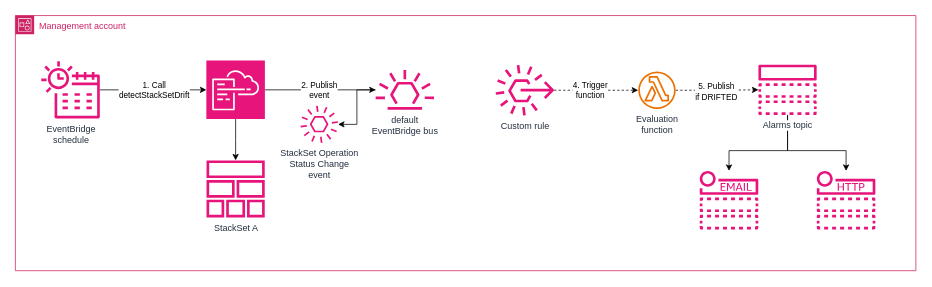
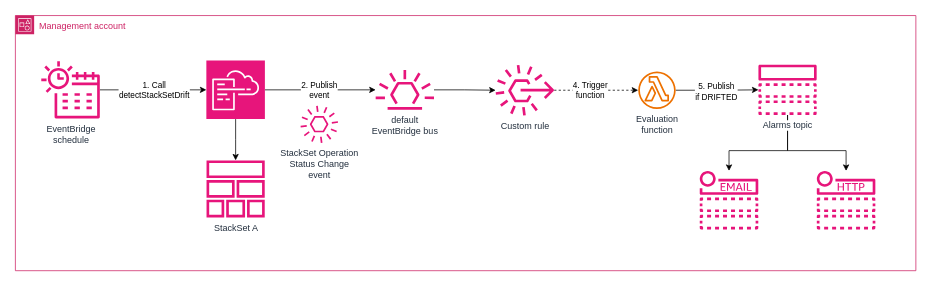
- <mxCell id="21" style="edgeStyle=orthogonalEdgeStyle;rounded=0;orthogonalLoop=1;jettySize=auto;html=1;dashed=1;" edge="1" parent="2" source="23" target="18"><mxGeometry relative="1" as="geometry" /></mxCell>
+ <mxCell id="21" style="edgeStyle=orthogonalEdgeStyle;rounded=0;orthogonalLoop=1;jettySize=auto;html=1;" edge="1" parent="2" source="23" target="18"><mxGeometry relative="1" as="geometry" /></mxCell>
- <mxCell id="8" value="" style="edgeStyle=orthogonalEdgeStyle;rounded=0;orthogonalLoop=1;jettySize=auto;html=1;" edge="1" parent="2" source="9" target="7"><mxGeometry relative="1" as="geometry" /></mxCell>
+ <mxCell id="8" value="" style="edgeStyle=orthogonalEdgeStyle;rounded=0;orthogonalLoop=1;jettySize=auto;html=1;" edge="1" parent="2" source="9" target="15"><mxGeometry relative="1" as="geometry" /></mxCell>
